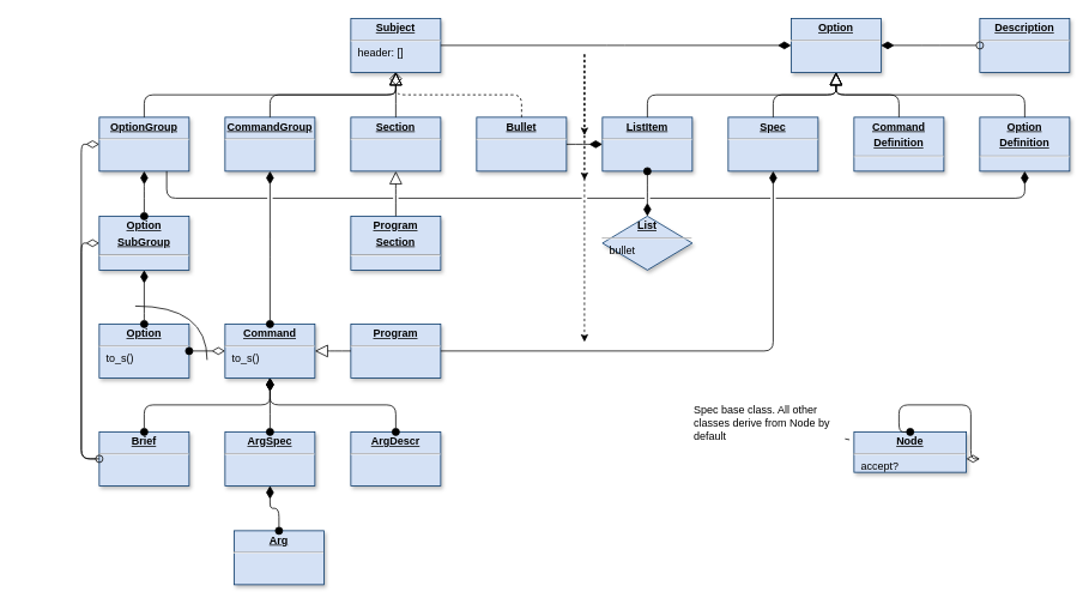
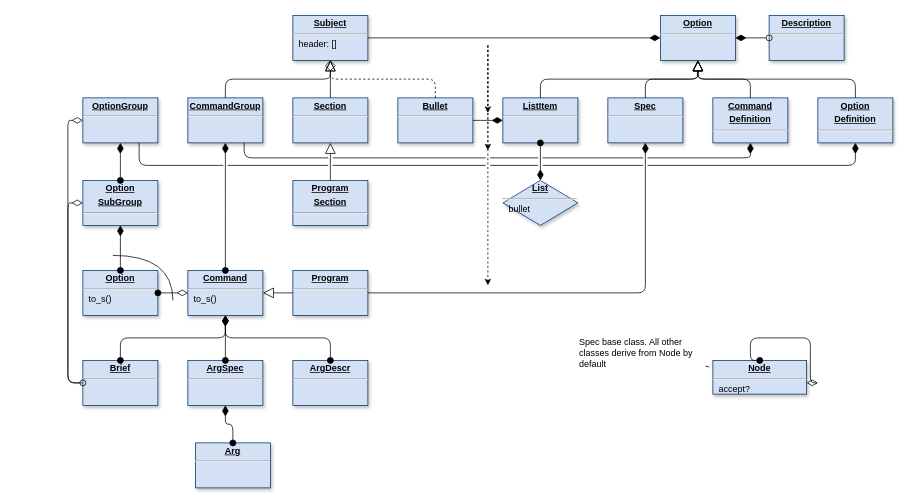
- <mxCell id="4" value="&lt;p style=&quot;margin: 0px ; margin-top: 4px ; text-align: center ; text-decoration: underline&quot;&gt;&lt;b&gt;Description&lt;/b&gt;&lt;/p&gt;&lt;hr&gt;&lt;p style=&quot;margin: 0px ; margin-left: 8px&quot;&gt;&lt;br&gt;&lt;/p&gt;" style="verticalAlign=top;align=left;overflow=fill;fontSize=12;fontFamily=Helvetica;html=1;shadow=1;strokeColor=#003366;fillColor=#D4E1F5;" parent="1" vertex="1"><mxGeometry x="1090" y="20" width="100" height="60" as="geometry" /></mxCell>
+ <mxCell id="4" value="&lt;p style=&quot;margin: 0px ; margin-top: 4px ; text-align: center ; text-decoration: underline&quot;&gt;&lt;b&gt;Description&lt;/b&gt;&lt;/p&gt;&lt;hr&gt;&lt;p style=&quot;margin: 0px ; margin-left: 8px&quot;&gt;&lt;br&gt;&lt;/p&gt;" style="verticalAlign=top;align=left;overflow=fill;fontSize=12;fontFamily=Helvetica;html=1;shadow=1;strokeColor=#003366;fillColor=#D4E1F5;" parent="1" vertex="1"><mxGeometry x="1025" y="20" width="100" height="60" as="geometry" /></mxCell>
- <mxCell id="34" value="" style="endArrow=block;endFill=0;endSize=12;html=1;edgeStyle=elbowEdgeStyle;labelBackgroundColor=#FFFFFF;elbow=vertical;" parent="1" source="5" target="3" edge="1"><mxGeometry width="160" relative="1" as="geometry"><mxPoint x="330" y="-30" as="sourcePoint" /><mxPoint x="490" y="-30" as="targetPoint" /></mxGeometry></mxCell>
+ <mxCell id="49" value="" style="endArrow=diamondThin;endFill=1;endSize=12;html=1;edgeStyle=elbowEdgeStyle;labelBackgroundColor=#FFFFFF;startSize=8;startArrow=none;startFill=0;elbow=vertical;exitX=0.75;exitY=1;exitDx=0;exitDy=0;jumpStyle=gap;" edge="1" parent="1" source="6" target="46"><mxGeometry width="160" relative="1" as="geometry"><mxPoint x="890" y="480" as="sourcePoint" /><mxPoint x="1050" y="480" as="targetPoint" /><Array as="points"><mxPoint x="820" y="210" /><mxPoint x="920" y="220" /><mxPoint x="850" y="230" /><mxPoint x="510" y="240" /></Array></mxGeometry></mxCell>
